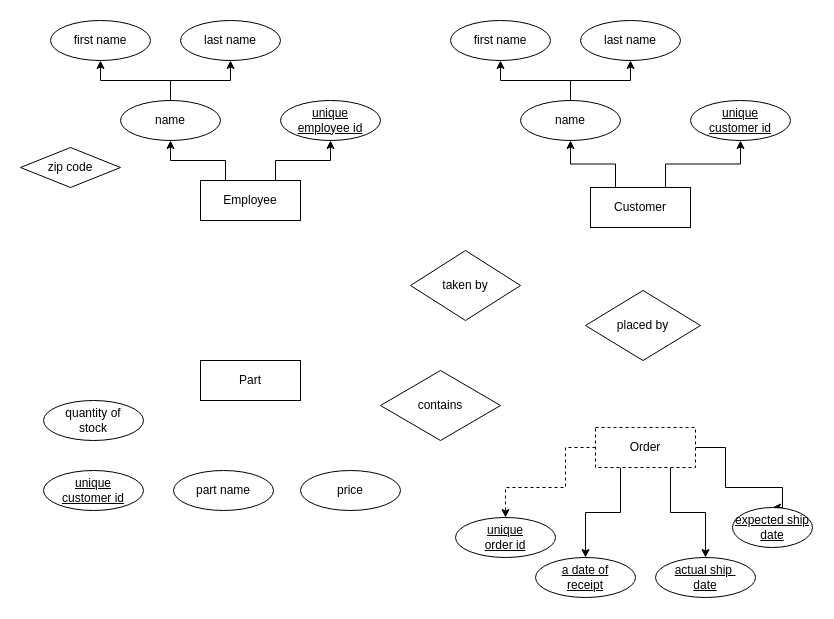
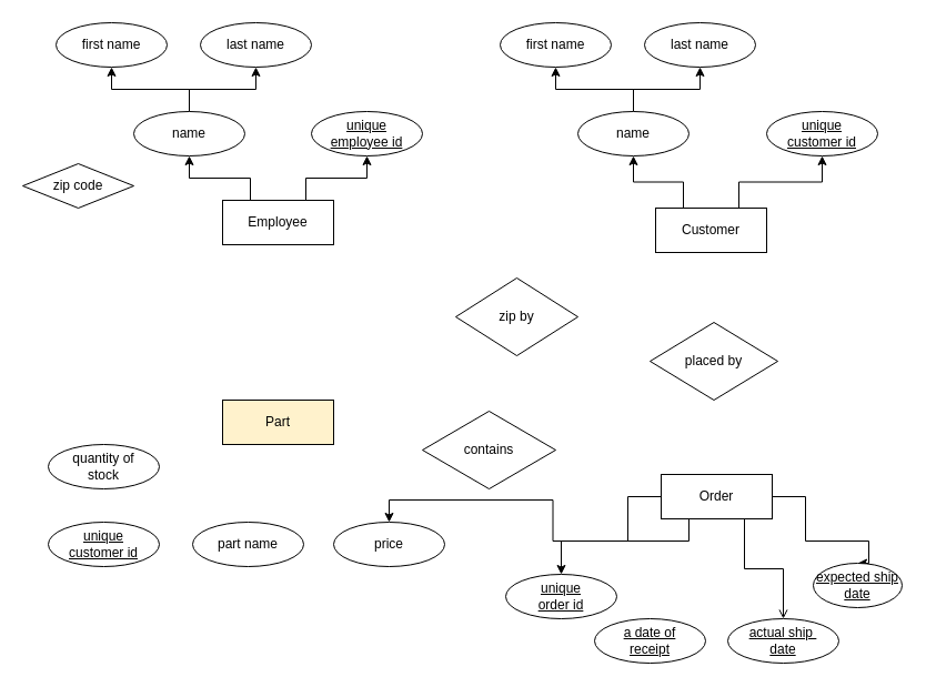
- <mxCell id="35" value="taken by" style="shape=rhombus;perimeter=rhombusPerimeter;whiteSpace=wrap;html=1;align=center;" vertex="1" parent="1"><mxGeometry x="410" y="250" width="110" height="70" as="geometry" /></mxCell>
+ <mxCell id="35" value="zip by" style="shape=rhombus;perimeter=rhombusPerimeter;whiteSpace=wrap;html=1;align=center;" vertex="1" parent="1"><mxGeometry x="410" y="250" width="110" height="70" as="geometry" /></mxCell>
- <mxCell id="8" value="Part" style="whiteSpace=wrap;html=1;align=center;" vertex="1" parent="1"><mxGeometry x="200" y="360" width="100" height="40" as="geometry" /></mxCell>
+ <mxCell id="8" value="Part" style="whiteSpace=wrap;html=1;align=center;fillColor=#fff2cc;" vertex="1" parent="1"><mxGeometry x="200" y="360" width="100" height="40" as="geometry" /></mxCell>
- <mxCell id="13" value="Order" style="whiteSpace=wrap;html=1;align=center;dashed=1;" vertex="1" parent="1"><mxGeometry x="595" y="427" width="100" height="40" as="geometry" /></mxCell>
+ <mxCell id="13" value="Order" style="whiteSpace=wrap;html=1;align=center;" vertex="1" parent="1"><mxGeometry x="595" y="427" width="100" height="40" as="geometry" /></mxCell>
- <mxCell id="12" style="edgeStyle=orthogonalEdgeStyle;rounded=0;orthogonalLoop=1;jettySize=auto;html=1;exitX=0;exitY=0.5;exitDx=0;exitDy=0;entryX=0.5;entryY=0;entryDx=0;entryDy=0;dashed=1;" edge="1" parent="1" source="13" target="33"><mxGeometry relative="1" as="geometry"><Array as="points"><mxPoint x="565" y="447" /><mxPoint x="565" y="487" /><mxPoint x="505" y="487" /></Array></mxGeometry></mxCell>
+ <mxCell id="12" style="edgeStyle=orthogonalEdgeStyle;rounded=0;orthogonalLoop=1;jettySize=auto;html=1;exitX=0;exitY=0.5;exitDx=0;exitDy=0;entryX=0.5;entryY=0;entryDx=0;entryDy=0;" edge="1" parent="1" source="13" target="33"><mxGeometry relative="1" as="geometry"><Array as="points"><mxPoint x="565" y="447" /><mxPoint x="565" y="487" /><mxPoint x="505" y="487" /></Array></mxGeometry></mxCell>
- <mxCell id="9" style="edgeStyle=orthogonalEdgeStyle;rounded=0;orthogonalLoop=1;jettySize=auto;html=1;entryX=0.5;entryY=0;entryDx=0;entryDy=0;exitX=0.25;exitY=1;exitDx=0;exitDy=0;" edge="1" parent="1" source="13" target="30"><mxGeometry relative="1" as="geometry" /></mxCell>
+ <mxCell id="9" style="edgeStyle=orthogonalEdgeStyle;rounded=0;orthogonalLoop=1;jettySize=auto;html=1;exitX=0.25;exitY=1;exitDx=0;exitDy=0;" edge="1" parent="1" source="13" target="28"><mxGeometry relative="1" as="geometry" /></mxCell>
- <mxCell id="10" style="edgeStyle=orthogonalEdgeStyle;rounded=0;orthogonalLoop=1;jettySize=auto;html=1;exitX=0.75;exitY=1;exitDx=0;exitDy=0;entryX=0.5;entryY=0;entryDx=0;entryDy=0;" edge="1" parent="1" source="13" target="31"><mxGeometry relative="1" as="geometry" /></mxCell>
+ <mxCell id="10" style="edgeStyle=orthogonalEdgeStyle;rounded=0;orthogonalLoop=1;jettySize=auto;html=1;exitX=0.75;exitY=1;exitDx=0;exitDy=0;entryX=0.5;entryY=0;entryDx=0;entryDy=0;endArrow=open;" edge="1" parent="1" source="13" target="31"><mxGeometry relative="1" as="geometry" /></mxCell>
